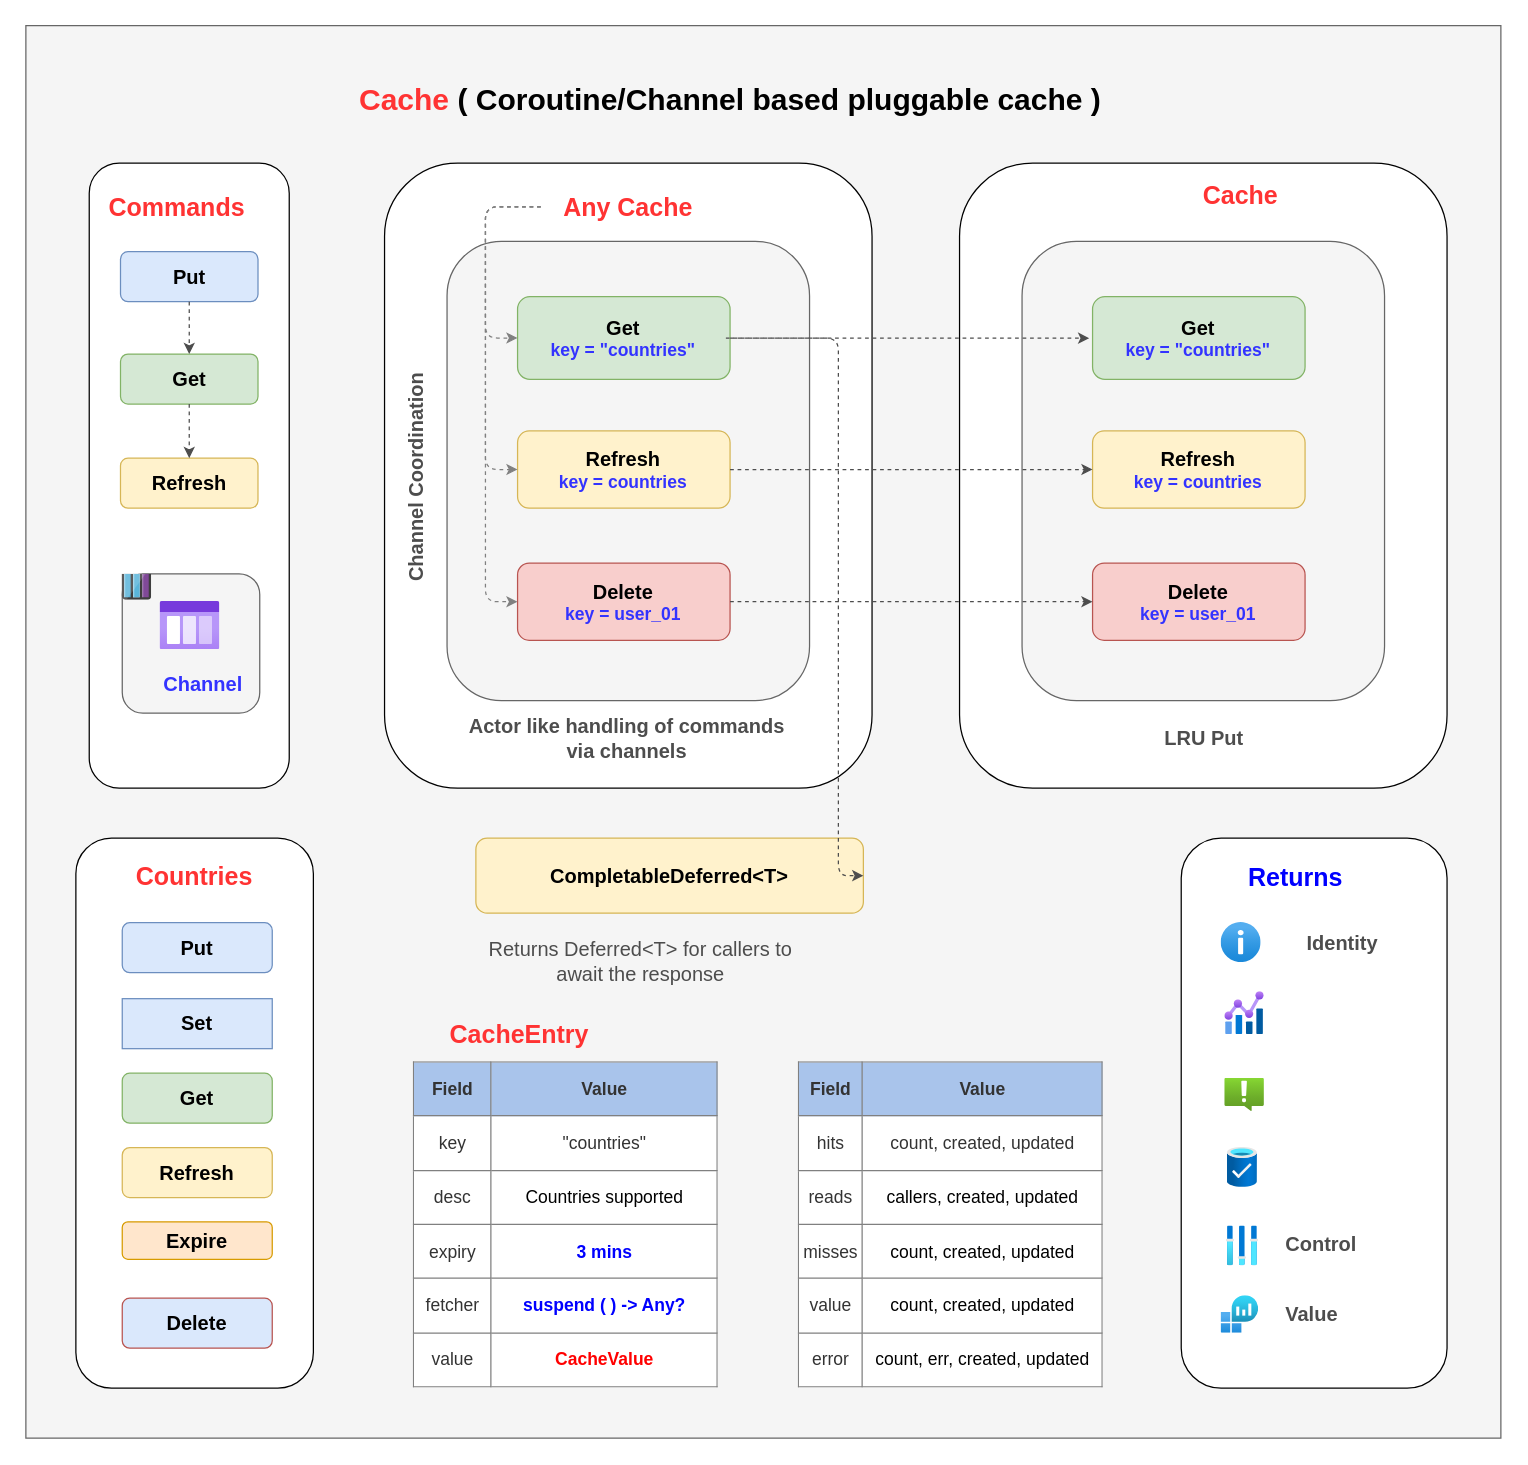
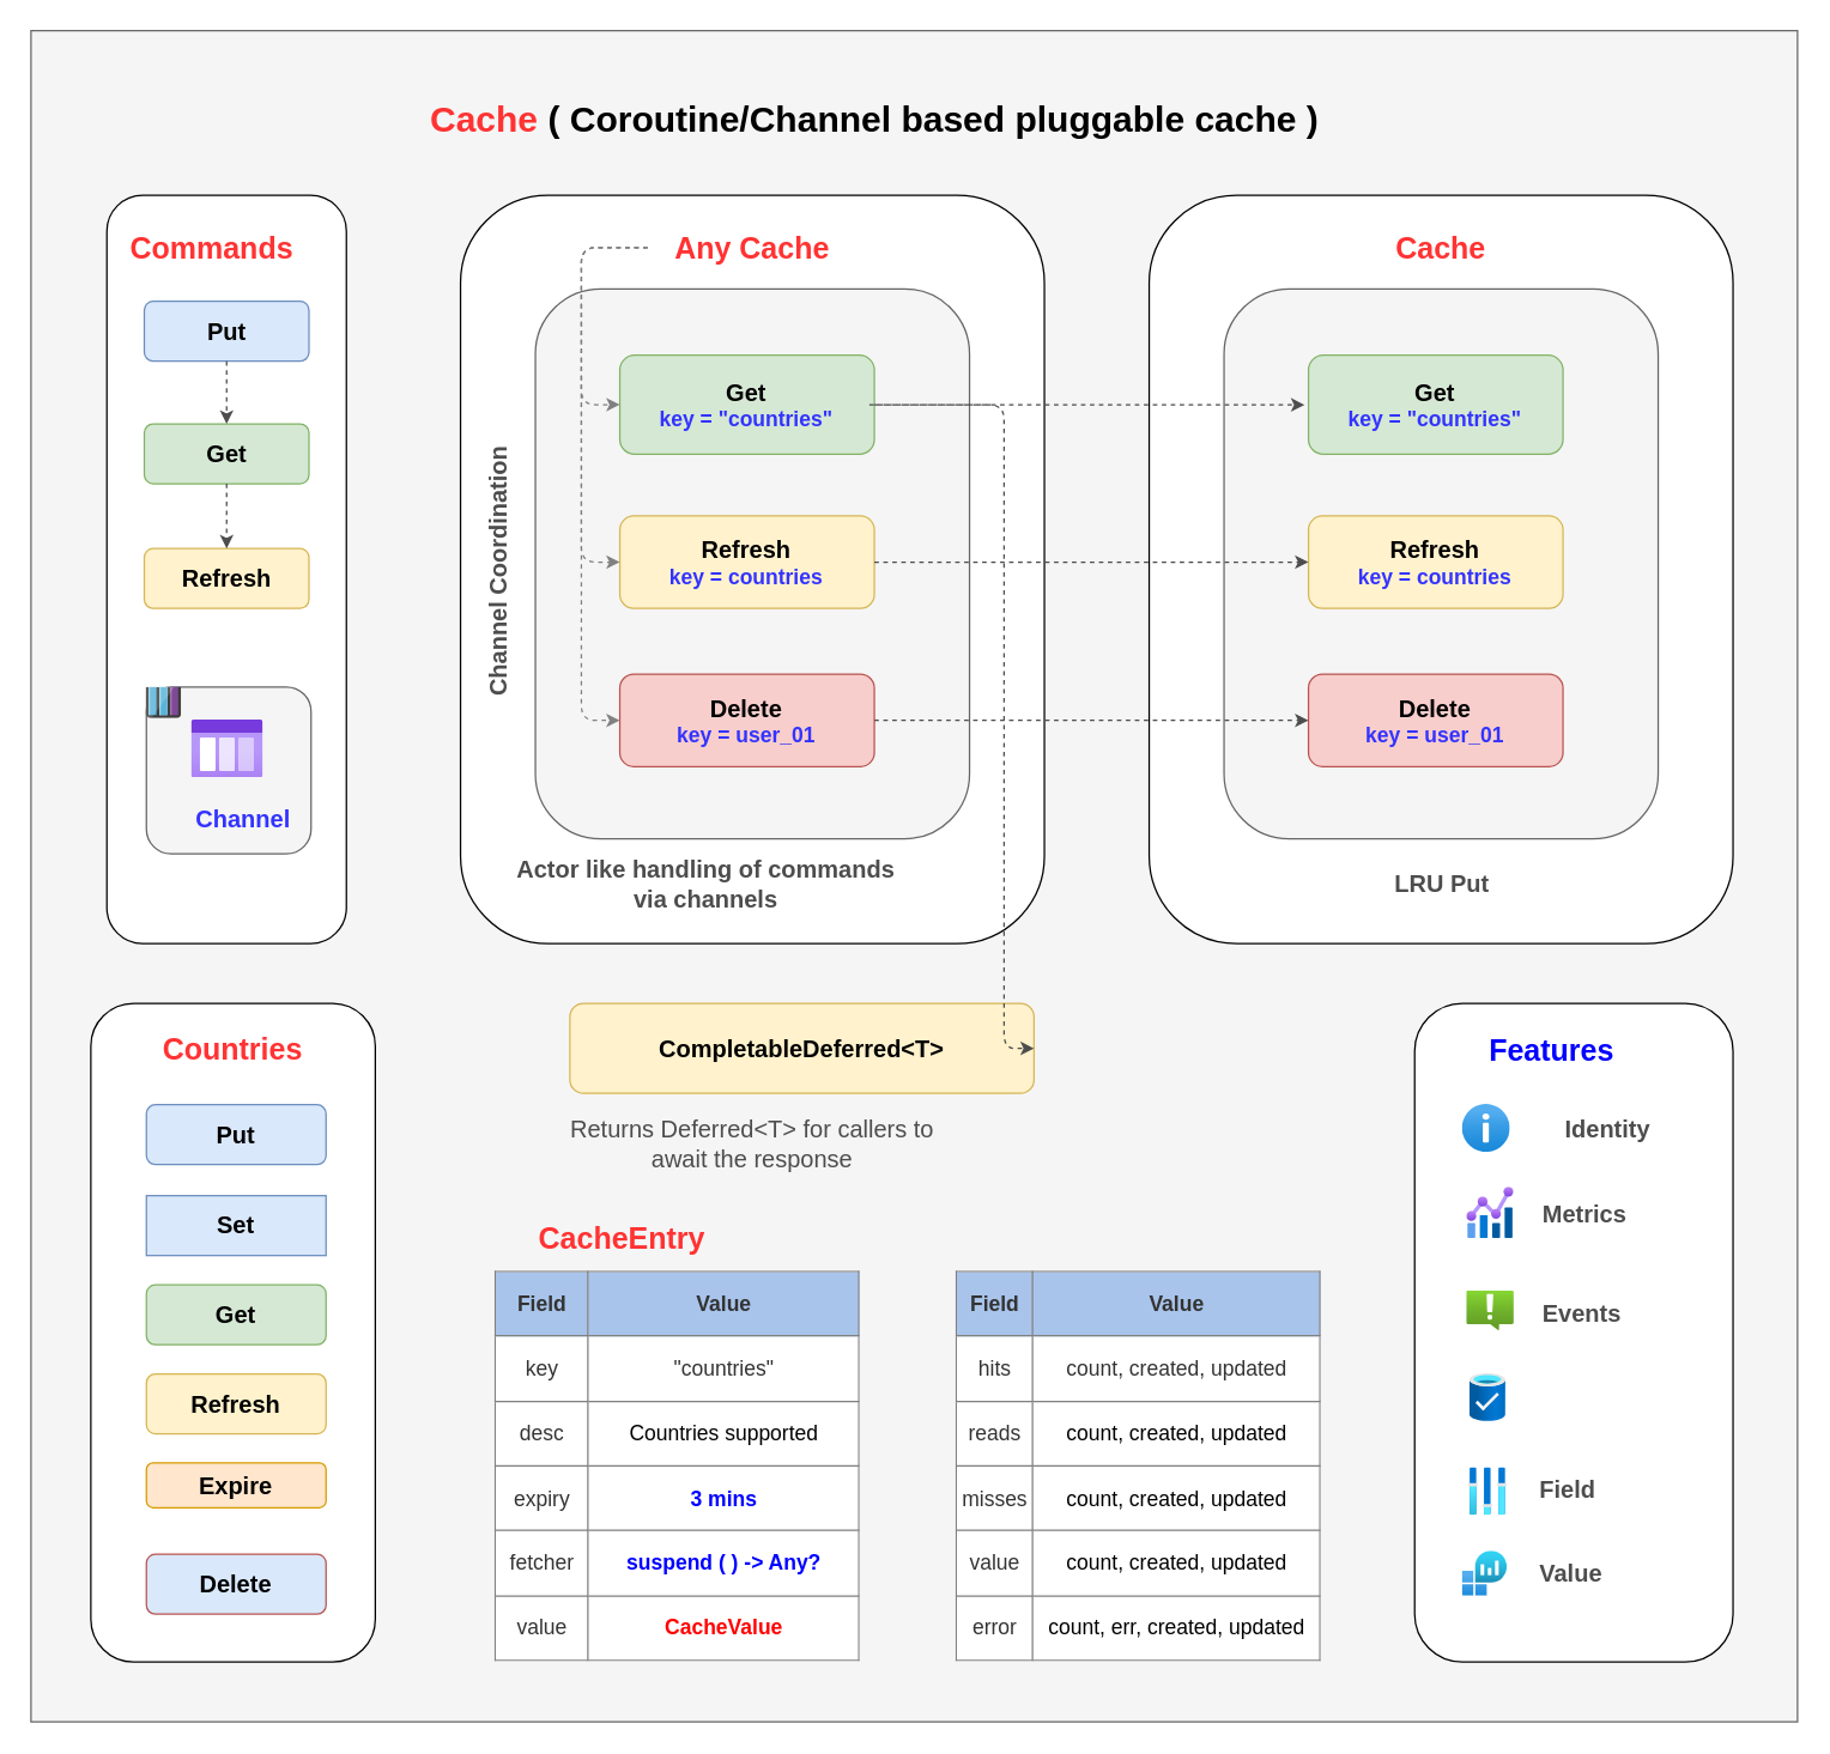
- <mxCell id="48" value="&lt;font color=&quot;#ff3333&quot;&gt;&lt;span style=&quot;font-size: 20px&quot;&gt;&lt;b&gt;Cache&lt;/b&gt;&lt;/span&gt;&lt;/font&gt;" style="text;html=1;strokeColor=none;fillColor=none;align=center;verticalAlign=middle;whiteSpace=wrap;rounded=0;" vertex="1" parent="1"><mxGeometry x="921.94" y="140" width="140" height="30" as="geometry" /></mxCell>
+ <mxCell id="48" value="&lt;font color=&quot;#ff3333&quot;&gt;&lt;span style=&quot;font-size: 20px&quot;&gt;&lt;b&gt;Cache&lt;/b&gt;&lt;/span&gt;&lt;/font&gt;" style="text;html=1;strokeColor=none;fillColor=none;align=center;verticalAlign=middle;whiteSpace=wrap;rounded=0;" vertex="1" parent="1"><mxGeometry x="891.94" y="150" width="140" height="30" as="geometry" /></mxCell>
- <mxCell id="53" value="&lt;font style=&quot;font-size: 16px&quot; color=&quot;#4d4d4d&quot;&gt;&lt;b&gt;Actor like handling of commands via channels&lt;/b&gt;&lt;/font&gt;" style="text;html=1;strokeColor=none;fillColor=none;align=center;verticalAlign=middle;whiteSpace=wrap;rounded=0;" vertex="1" parent="1"><mxGeometry x="370.69" y="570" width="260" height="40" as="geometry" /></mxCell>
+ <mxCell id="53" value="&lt;font style=&quot;font-size: 16px&quot; color=&quot;#4d4d4d&quot;&gt;&lt;b&gt;Actor like handling of commands via channels&lt;/b&gt;&lt;/font&gt;" style="text;html=1;strokeColor=none;fillColor=none;align=center;verticalAlign=middle;whiteSpace=wrap;rounded=0;" vertex="1" parent="1"><mxGeometry x="340.69" y="570" width="260" height="40" as="geometry" /></mxCell>
- <mxCell id="30" value="&lt;font&gt;&lt;b&gt;&lt;span style=&quot;font-size: 20px&quot;&gt;Returns&lt;/span&gt;&lt;br&gt;&lt;/b&gt;&lt;/font&gt;" style="text;html=1;strokeColor=none;fillColor=none;align=center;verticalAlign=middle;whiteSpace=wrap;rounded=0;fontColor=#0000FF;" parent="1" vertex="1"><mxGeometry x="971.46" y="686.16" width="130" height="30" as="geometry" /></mxCell>
+ <mxCell id="30" value="&lt;font&gt;&lt;b&gt;&lt;span style=&quot;font-size: 20px&quot;&gt;Features&lt;/span&gt;&lt;br&gt;&lt;/b&gt;&lt;/font&gt;" style="text;html=1;strokeColor=none;fillColor=none;align=center;verticalAlign=middle;whiteSpace=wrap;rounded=0;fontColor=#0000FF;" parent="1" vertex="1"><mxGeometry x="971.46" y="686.16" width="130" height="30" as="geometry" /></mxCell>
- <mxCell id="61" value="&lt;font style=&quot;font-size: 16px&quot; color=&quot;#4d4d4d&quot;&gt;Returns Deferred&amp;lt;T&amp;gt; for callers to await the response&lt;/font&gt;" style="text;html=1;strokeColor=none;fillColor=none;align=center;verticalAlign=middle;whiteSpace=wrap;rounded=0;" vertex="1" parent="1"><mxGeometry x="376.12" y="749.16" width="271.65" height="40" as="geometry" /></mxCell>
+ <mxCell id="61" value="&lt;font style=&quot;font-size: 16px&quot; color=&quot;#4d4d4d&quot;&gt;Returns Deferred&amp;lt;T&amp;gt; for callers to await the response&lt;/font&gt;" style="text;html=1;strokeColor=none;fillColor=none;align=center;verticalAlign=middle;whiteSpace=wrap;rounded=0;" vertex="1" parent="1"><mxGeometry x="366.12" y="744.16" width="271.65" height="40" as="geometry" /></mxCell>
+ <mxCell id="31" value="&lt;font style=&quot;font-size: 16px&quot;&gt;&lt;b&gt;Metrics&lt;/b&gt;&lt;/font&gt;" style="text;html=1;strokeColor=none;fillColor=none;align=left;verticalAlign=middle;whiteSpace=wrap;rounded=0;fontColor=#4D4D4D;" parent="1" vertex="1"><mxGeometry x="1028.19" y="801.19" width="80" height="20" as="geometry" /></mxCell>
+ <mxCell id="36" value="&lt;span style=&quot;font-size: 16px&quot;&gt;&lt;b&gt;Events&lt;/b&gt;&lt;/span&gt;" style="text;html=1;strokeColor=none;fillColor=none;align=left;verticalAlign=middle;whiteSpace=wrap;rounded=0;fontColor=#4D4D4D;" parent="1" vertex="1"><mxGeometry x="1028.19" y="866.81" width="80" height="20" as="geometry" /></mxCell>
- <mxCell id="59" value="&lt;table border=&quot;1&quot; width=&quot;100%&quot; style=&quot;width: 100% ; height: 100% ; border-collapse: collapse ; font-size: 14px ; background-color: rgb(255 , 255 , 255)&quot;&gt;&lt;tbody style=&quot;font-size: 14px&quot;&gt;&lt;tr style=&quot;font-size: 14px&quot;&gt;&lt;td align=&quot;center&quot; style=&quot;font-size: 14px ; background-color: rgb(169 , 196 , 235)&quot;&gt;&lt;b style=&quot;font-size: 14px&quot;&gt;Field&lt;/b&gt;&lt;/td&gt;&lt;td align=&quot;center&quot; style=&quot;font-size: 14px ; background-color: rgb(169 , 196 , 235)&quot;&gt;&lt;b style=&quot;font-size: 14px&quot;&gt;Value&lt;/b&gt;&lt;/td&gt;&lt;/tr&gt;&lt;tr style=&quot;font-size: 14px&quot;&gt;&lt;td align=&quot;center&quot; style=&quot;font-size: 14px&quot;&gt;hits&lt;/td&gt;&lt;td align=&quot;center&quot; style=&quot;font-size: 14px&quot;&gt;count, created, updated&lt;/td&gt;&lt;/tr&gt;&lt;tr style=&quot;font-size: 14px&quot;&gt;&lt;td align=&quot;center&quot; style=&quot;font-size: 14px&quot;&gt;reads&lt;br style=&quot;font-size: 14px&quot;&gt;&lt;/td&gt;&lt;td align=&quot;center&quot; style=&quot;font-size: 14px&quot;&gt;&lt;font color=&quot;#000000&quot;&gt;callers, created, updated&lt;/font&gt;&lt;/td&gt;&lt;/tr&gt;&lt;tr style=&quot;font-size: 14px&quot;&gt;&lt;td style=&quot;text-align: center ; font-size: 14px&quot;&gt;misses&lt;/td&gt;&lt;td style=&quot;text-align: center ; font-size: 14px&quot;&gt;&lt;span style=&quot;color: rgb(0 , 0 , 0)&quot;&gt;count, created, updated&lt;/span&gt;&lt;br&gt;&lt;/td&gt;&lt;/tr&gt;&lt;tr style=&quot;font-size: 14px&quot;&gt;&lt;td style=&quot;text-align: center ; font-size: 14px&quot;&gt;value&lt;/td&gt;&lt;td style=&quot;text-align: center ; font-size: 14px&quot;&gt;&lt;span style=&quot;color: rgb(0 , 0 , 0)&quot;&gt;count, created, updated&lt;/span&gt;&lt;br&gt;&lt;/td&gt;&lt;/tr&gt;&lt;tr style=&quot;font-size: 14px&quot;&gt;&lt;td style=&quot;text-align: center ; font-size: 14px&quot;&gt;error&lt;/td&gt;&lt;td style=&quot;text-align: center ; font-size: 14px&quot;&gt;&lt;span style=&quot;color: rgb(0 , 0 , 0)&quot;&gt;count, err, created, updated&lt;/span&gt;&lt;br&gt;&lt;/td&gt;&lt;/tr&gt;&lt;/tbody&gt;&lt;/table&gt;" style="text;html=1;strokeColor=none;fillColor=none;overflow=fill;rounded=0;glass=0;align=left;fontColor=#333333;fontSize=14;" vertex="1" parent="1"><mxGeometry x="637.77" y="849.21" width="243.75" height="260.79" as="geometry" /></mxCell>
+ <mxCell id="59" value="&lt;table border=&quot;1&quot; width=&quot;100%&quot; style=&quot;width: 100% ; height: 100% ; border-collapse: collapse ; font-size: 14px ; background-color: rgb(255 , 255 , 255)&quot;&gt;&lt;tbody style=&quot;font-size: 14px&quot;&gt;&lt;tr style=&quot;font-size: 14px&quot;&gt;&lt;td align=&quot;center&quot; style=&quot;font-size: 14px ; background-color: rgb(169 , 196 , 235)&quot;&gt;&lt;b style=&quot;font-size: 14px&quot;&gt;Field&lt;/b&gt;&lt;/td&gt;&lt;td align=&quot;center&quot; style=&quot;font-size: 14px ; background-color: rgb(169 , 196 , 235)&quot;&gt;&lt;b style=&quot;font-size: 14px&quot;&gt;Value&lt;/b&gt;&lt;/td&gt;&lt;/tr&gt;&lt;tr style=&quot;font-size: 14px&quot;&gt;&lt;td align=&quot;center&quot; style=&quot;font-size: 14px&quot;&gt;hits&lt;/td&gt;&lt;td align=&quot;center&quot; style=&quot;font-size: 14px&quot;&gt;count, created, updated&lt;/td&gt;&lt;/tr&gt;&lt;tr style=&quot;font-size: 14px&quot;&gt;&lt;td align=&quot;center&quot; style=&quot;font-size: 14px&quot;&gt;reads&lt;br style=&quot;font-size: 14px&quot;&gt;&lt;/td&gt;&lt;td align=&quot;center&quot; style=&quot;font-size: 14px&quot;&gt;&lt;font color=&quot;#000000&quot;&gt;count, created, updated&lt;/font&gt;&lt;/td&gt;&lt;/tr&gt;&lt;tr style=&quot;font-size: 14px&quot;&gt;&lt;td style=&quot;text-align: center ; font-size: 14px&quot;&gt;misses&lt;/td&gt;&lt;td style=&quot;text-align: center ; font-size: 14px&quot;&gt;&lt;span style=&quot;color: rgb(0 , 0 , 0)&quot;&gt;count, created, updated&lt;/span&gt;&lt;br&gt;&lt;/td&gt;&lt;/tr&gt;&lt;tr style=&quot;font-size: 14px&quot;&gt;&lt;td style=&quot;text-align: center ; font-size: 14px&quot;&gt;value&lt;/td&gt;&lt;td style=&quot;text-align: center ; font-size: 14px&quot;&gt;&lt;span style=&quot;color: rgb(0 , 0 , 0)&quot;&gt;count, created, updated&lt;/span&gt;&lt;br&gt;&lt;/td&gt;&lt;/tr&gt;&lt;tr style=&quot;font-size: 14px&quot;&gt;&lt;td style=&quot;text-align: center ; font-size: 14px&quot;&gt;error&lt;/td&gt;&lt;td style=&quot;text-align: center ; font-size: 14px&quot;&gt;&lt;span style=&quot;color: rgb(0 , 0 , 0)&quot;&gt;count, err, created, updated&lt;/span&gt;&lt;br&gt;&lt;/td&gt;&lt;/tr&gt;&lt;/tbody&gt;&lt;/table&gt;" style="text;html=1;strokeColor=none;fillColor=none;overflow=fill;rounded=0;glass=0;align=left;fontColor=#333333;fontSize=14;" vertex="1" parent="1"><mxGeometry x="637.77" y="849.21" width="243.75" height="260.79" as="geometry" /></mxCell>
- <mxCell id="41" value="&lt;font style=&quot;font-size: 16px&quot;&gt;&lt;b&gt;Control&lt;/b&gt;&lt;/font&gt;" style="text;html=1;strokeColor=none;fillColor=none;align=left;verticalAlign=middle;whiteSpace=wrap;rounded=0;fontColor=#4D4D4D;" parent="1" vertex="1"><mxGeometry x="1026.3" y="985.08" width="80" height="20" as="geometry" /></mxCell>
+ <mxCell id="41" value="&lt;font style=&quot;font-size: 16px&quot;&gt;&lt;b&gt;Field&lt;/b&gt;&lt;/font&gt;" style="text;html=1;strokeColor=none;fillColor=none;align=left;verticalAlign=middle;whiteSpace=wrap;rounded=0;fontColor=#4D4D4D;" parent="1" vertex="1"><mxGeometry x="1026.3" y="985.08" width="80" height="20" as="geometry" /></mxCell>
